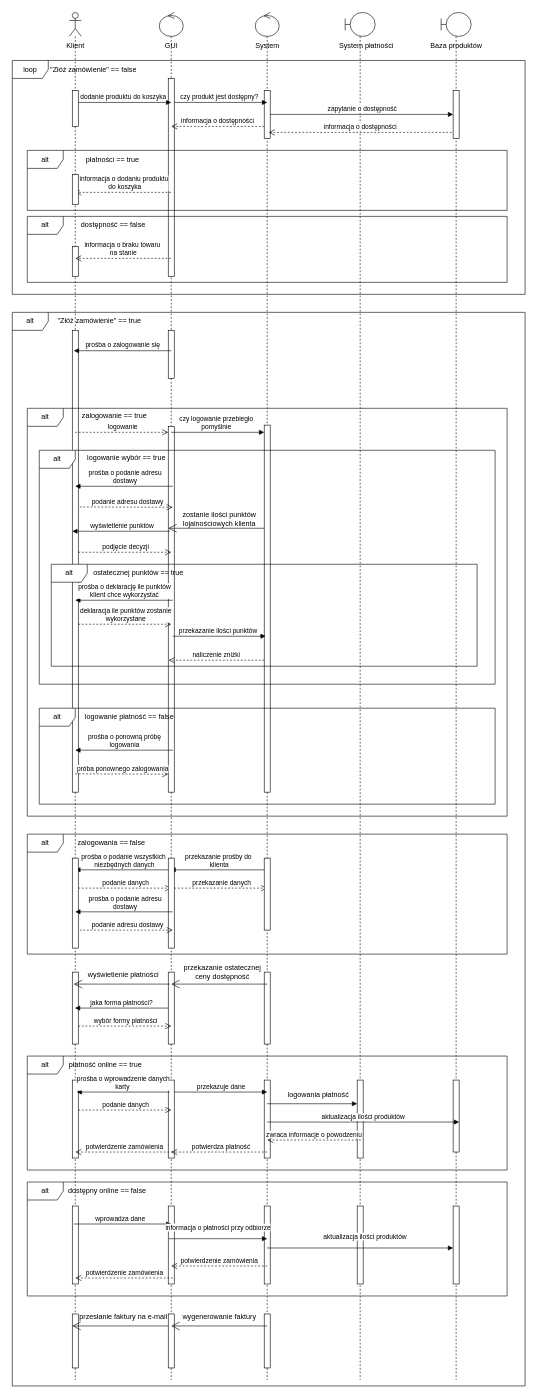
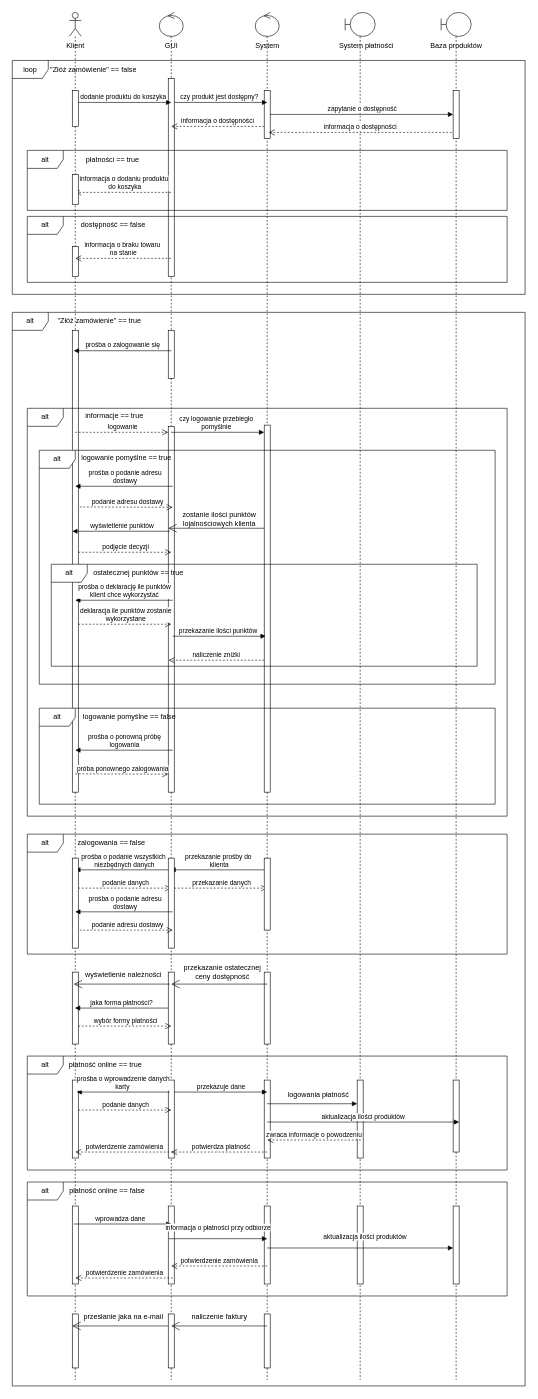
- <mxCell id="49" value="zalogowanie == true" style="text;html=1;align=center;verticalAlign=middle;resizable=0;points=[];autosize=1;strokeColor=none;fillColor=none;" vertex="1" parent="1"><mxGeometry y="678" width="130" height="30" as="geometry" x="125" /></mxCell>
+ <mxCell id="49" value="informacje == true" style="text;html=1;align=center;verticalAlign=middle;resizable=0;points=[];autosize=1;strokeColor=none;fillColor=none;" vertex="1" parent="1"><mxGeometry y="678" width="130" height="30" as="geometry" x="125" /></mxCell>
- <mxCell id="56" value="logowanie wybór == true" style="text;html=1;align=center;verticalAlign=middle;resizable=0;points=[];autosize=1;strokeColor=none;fillColor=none;" vertex="1" parent="1"><mxGeometry y="748" width="170" height="30" as="geometry" x="125" /></mxCell>
+ <mxCell id="56" value="logowanie pomyślne == true" style="text;html=1;align=center;verticalAlign=middle;resizable=0;points=[];autosize=1;strokeColor=none;fillColor=none;" vertex="1" parent="1"><mxGeometry y="748" width="170" height="30" as="geometry" x="125" /></mxCell>
- <mxCell id="77" value="logowanie płatność == false" style="text;html=1;align=center;verticalAlign=middle;resizable=0;points=[];autosize=1;strokeColor=none;fillColor=none;" vertex="1" parent="1"><mxGeometry y="1180" width="180" height="30" as="geometry" x="125" /></mxCell>
+ <mxCell id="77" value="logowanie pomyślne == false" style="text;html=1;align=center;verticalAlign=middle;resizable=0;points=[];autosize=1;strokeColor=none;fillColor=none;" vertex="1" parent="1"><mxGeometry y="1180" width="180" height="30" as="geometry" x="125" /></mxCell>
- <mxCell id="85" value="wyświetlenie płatności" style="text;html=1;align=center;verticalAlign=middle;resizable=0;points=[];autosize=1;strokeColor=none;fillColor=none;" vertex="1" parent="1"><mxGeometry x="130" y="1610" width="150" height="30" as="geometry" /></mxCell>
+ <mxCell id="85" value="wyświetlenie należności" style="text;html=1;align=center;verticalAlign=middle;resizable=0;points=[];autosize=1;strokeColor=none;fillColor=none;" vertex="1" parent="1"><mxGeometry x="130" y="1610" width="150" height="30" as="geometry" /></mxCell>
- <mxCell id="102" value="dostępny online == false" style="text;html=1;align=center;verticalAlign=middle;resizable=0;points=[];autosize=1;strokeColor=none;fillColor=none;" vertex="1" parent="1"><mxGeometry x="102.5" y="1970" width="150" height="30" as="geometry" /></mxCell>
+ <mxCell id="102" value="płatność online == false" style="text;html=1;align=center;verticalAlign=middle;resizable=0;points=[];autosize=1;strokeColor=none;fillColor=none;" vertex="1" parent="1"><mxGeometry x="102.5" y="1970" width="150" height="30" as="geometry" /></mxCell>
- <mxCell id="115" value="przesłanie faktury na e-mail" style="text;html=1;align=center;verticalAlign=middle;resizable=0;points=[];autosize=1;strokeColor=none;fillColor=none;" vertex="1" parent="1"><mxGeometry x="120" y="2180" width="170" height="30" as="geometry" /></mxCell>
+ <mxCell id="115" value="przesłanie jaka na e-mail" style="text;html=1;align=center;verticalAlign=middle;resizable=0;points=[];autosize=1;strokeColor=none;fillColor=none;" vertex="1" parent="1"><mxGeometry x="120" y="2180" width="170" height="30" as="geometry" /></mxCell>
- <mxCell id="113" value="wygenerowanie faktury" style="text;html=1;align=center;verticalAlign=middle;resizable=0;points=[];autosize=1;strokeColor=none;fillColor=none;" vertex="1" parent="1"><mxGeometry x="290" y="2180" width="150" height="30" as="geometry" /></mxCell>
+ <mxCell id="113" value="naliczenie faktury" style="text;html=1;align=center;verticalAlign=middle;resizable=0;points=[];autosize=1;strokeColor=none;fillColor=none;" vertex="1" parent="1"><mxGeometry x="290" y="2180" width="150" height="30" as="geometry" /></mxCell>
